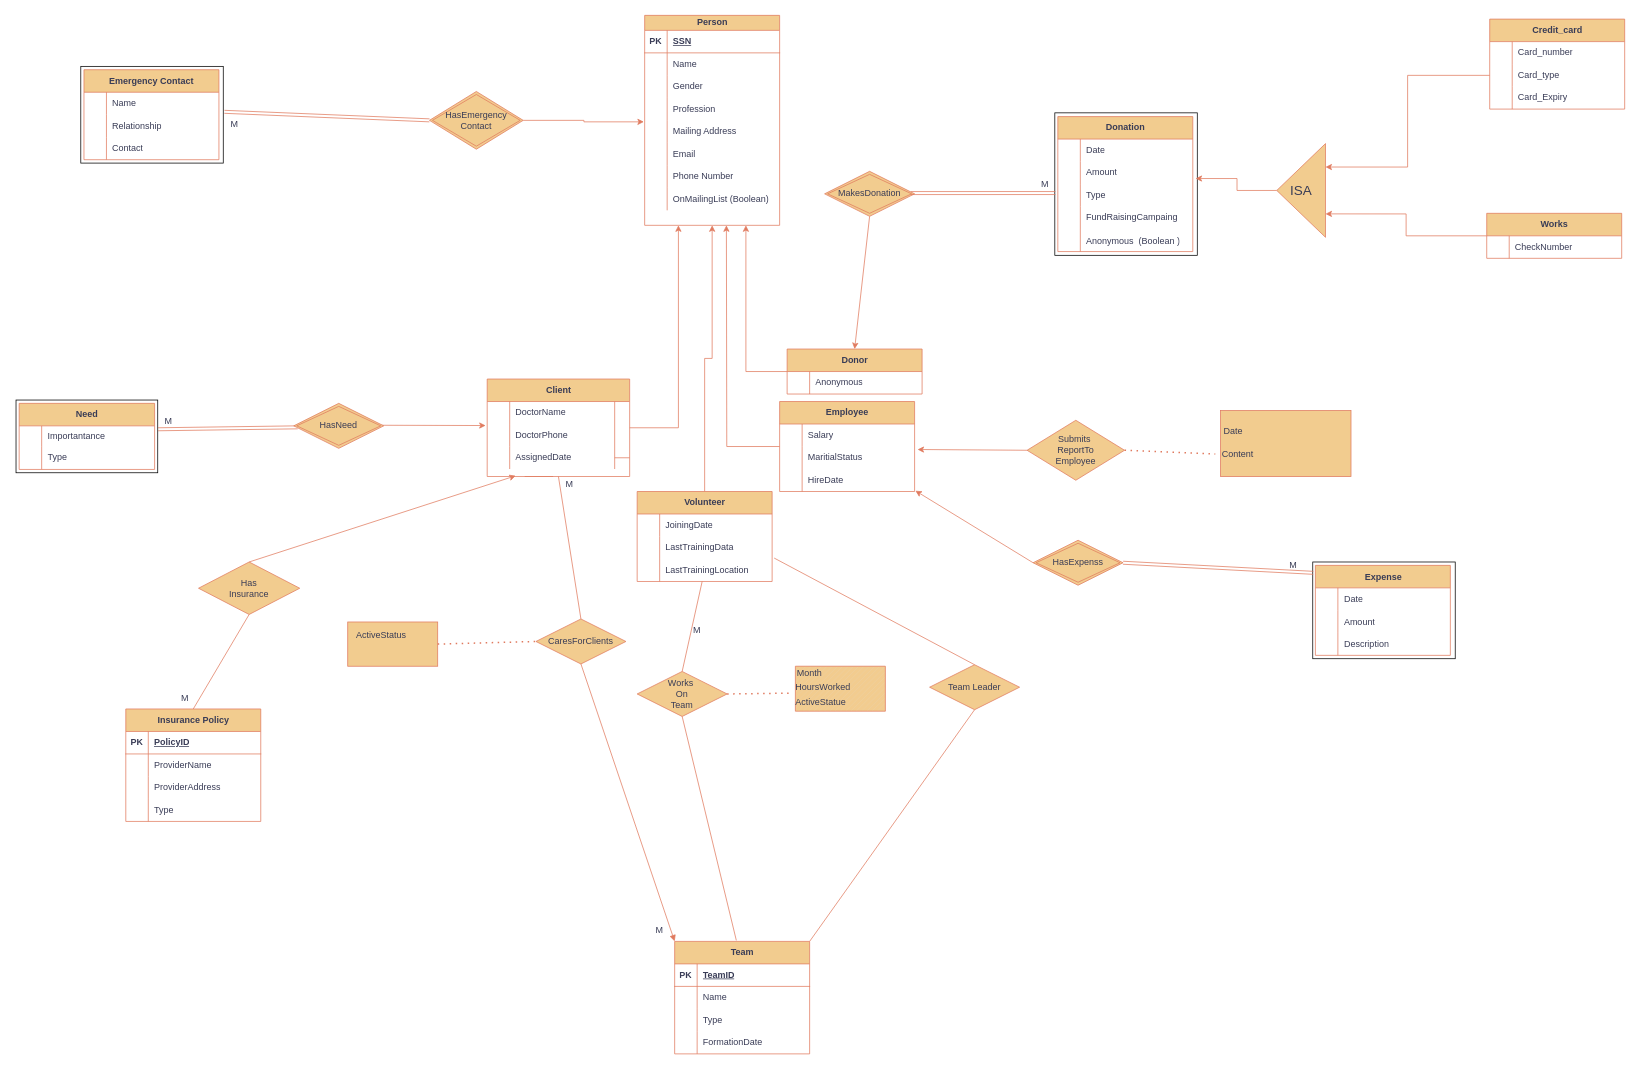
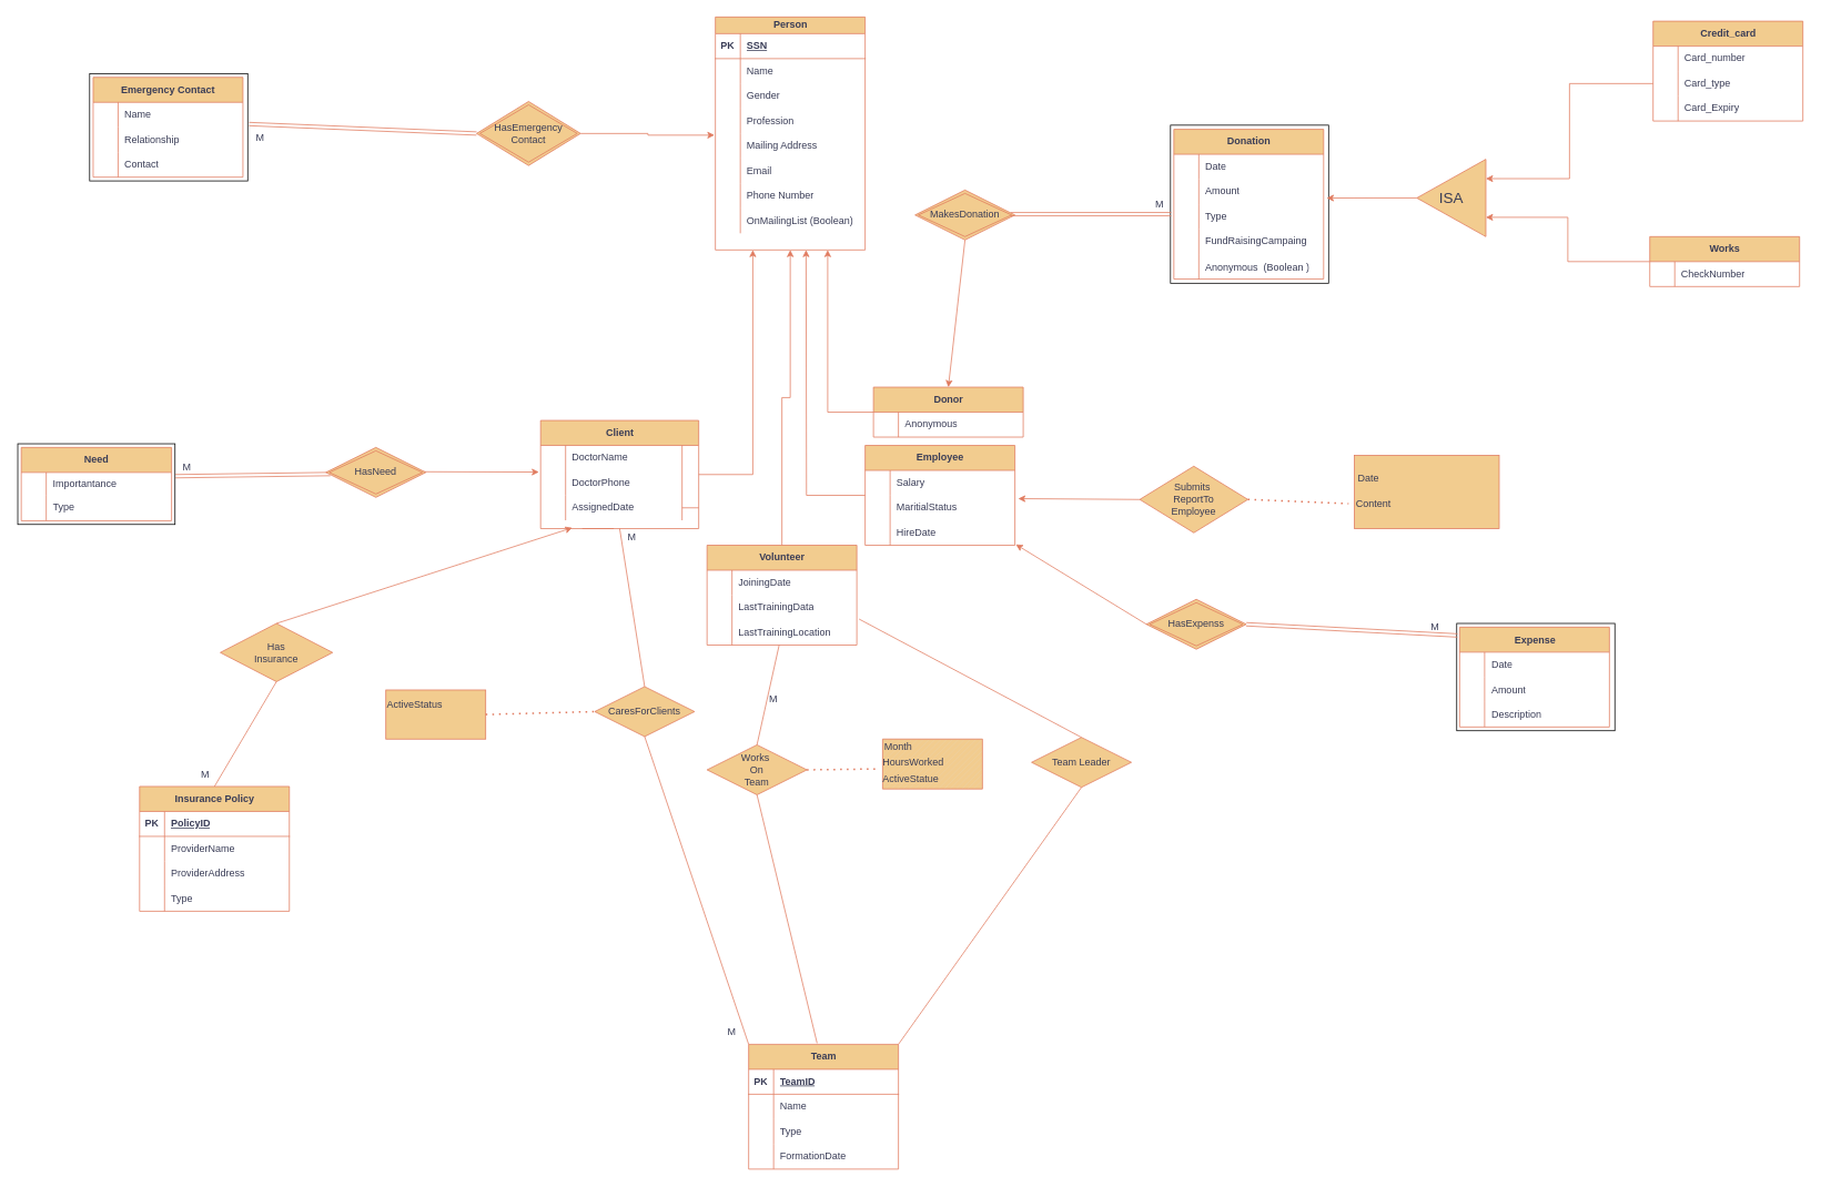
- <mxCell id="178" value="&lt;font style=&quot;font-size: 18px;&quot;&gt;ISA&lt;/font&gt;" style="triangle;whiteSpace=wrap;html=1;strokeColor=#E07A5F;fontColor=#393C56;fillColor=#F2CC8F;direction=west;" parent="1" vertex="1"><mxGeometry x="1702" y="191" width="65" height="125" as="geometry" /></mxCell>
+ <mxCell id="178" value="&lt;font style=&quot;font-size: 18px;&quot;&gt;ISA&lt;/font&gt;" style="triangle;whiteSpace=wrap;html=1;strokeColor=#E07A5F;fontColor=#393C56;fillColor=#F2CC8F;direction=west;" parent="1" vertex="1"><mxGeometry x="1702" y="191" width="83" height="93" as="geometry" /></mxCell>
- <mxCell id="155" value="ActiveStatus" style="text;html=1;align=center;verticalAlign=middle;whiteSpace=wrap;rounded=0;fontColor=#393C56;" parent="1" vertex="1"><mxGeometry x="478" y="832" width="60" height="30" as="geometry" /></mxCell>
+ <mxCell id="155" value="ActiveStatus" style="text;html=1;align=center;verticalAlign=middle;whiteSpace=wrap;rounded=0;fontColor=#393C56;" parent="1" vertex="1"><mxGeometry x="468" y="832" width="60" height="30" as="geometry" /></mxCell>
- <mxCell id="104" value="" style="endArrow=block;html=1;rounded=0;entryX=0;entryY=0;entryDx=0;entryDy=0;exitX=0.5;exitY=1;exitDx=0;exitDy=0;labelBackgroundColor=none;fontColor=default;strokeColor=#E07A5F;" parent="1" source="103" target="64" edge="1"><mxGeometry width="50" height="50" relative="1" as="geometry"><mxPoint x="779" y="945" as="sourcePoint" /><mxPoint x="884" y="1060" as="targetPoint" /></mxGeometry></mxCell>
+ <mxCell id="104" value="" style="endArrow=none;html=1;rounded=0;entryX=0;entryY=0;entryDx=0;entryDy=0;exitX=0.5;exitY=1;exitDx=0;exitDy=0;labelBackgroundColor=none;fontColor=default;strokeColor=#E07A5F;" parent="1" source="103" target="64" edge="1"><mxGeometry width="50" height="50" relative="1" as="geometry"><mxPoint x="779" y="945" as="sourcePoint" /><mxPoint x="884" y="1060" as="targetPoint" /></mxGeometry></mxCell>
